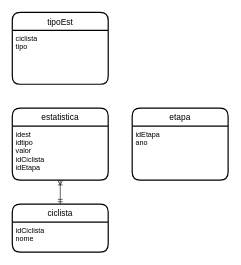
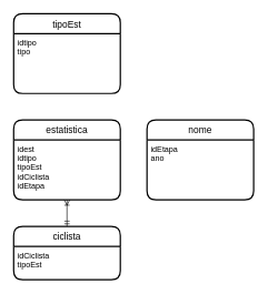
- <mxCell id="10" value="ciclista&#10;tipo" style="align=left;strokeColor=none;fillColor=none;spacingLeft=4;fontSize=12;verticalAlign=top;resizable=0;rotatable=0;part=1;" parent="9" vertex="1"><mxGeometry y="30" width="160" height="90" as="geometry" /></mxCell>
+ <mxCell id="10" value="idtipo&#10;tipo" style="align=left;strokeColor=none;fillColor=none;spacingLeft=4;fontSize=12;verticalAlign=top;resizable=0;rotatable=0;part=1;" parent="9" vertex="1"><mxGeometry y="30" width="160" height="90" as="geometry" /></mxCell>
- <mxCell id="7" value="etapa" style="swimlane;childLayout=stackLayout;horizontal=1;startSize=30;horizontalStack=0;rounded=1;fontSize=14;fontStyle=0;strokeWidth=2;resizeParent=0;resizeLast=1;shadow=0;dashed=0;align=center;" parent="1" vertex="1"><mxGeometry x="220" y="180" width="160" height="120" as="geometry" /></mxCell>
+ <mxCell id="7" value="nome" style="swimlane;childLayout=stackLayout;horizontal=1;startSize=30;horizontalStack=0;rounded=1;fontSize=14;fontStyle=0;strokeWidth=2;resizeParent=0;resizeLast=1;shadow=0;dashed=0;align=center;" parent="1" vertex="1"><mxGeometry x="220" y="180" width="160" height="120" as="geometry" /></mxCell>
- <mxCell id="3" value="idest&#10;idtipo&#10;valor&#10;idCiclista&#10;idEtapa" style="align=left;strokeColor=none;fillColor=none;spacingLeft=4;fontSize=12;verticalAlign=top;resizable=0;rotatable=0;part=1;" parent="2" vertex="1"><mxGeometry y="30" width="160" height="90" as="geometry" /></mxCell>
+ <mxCell id="3" value="idest&#10;idtipo&#10;tipoEst&#10;idCiclista&#10;idEtapa" style="align=left;strokeColor=none;fillColor=none;spacingLeft=4;fontSize=12;verticalAlign=top;resizable=0;rotatable=0;part=1;" parent="2" vertex="1"><mxGeometry y="30" width="160" height="90" as="geometry" /></mxCell>
- <mxCell id="6" value="idCiclista&#10;nome" style="align=left;strokeColor=none;fillColor=none;spacingLeft=4;fontSize=12;verticalAlign=top;resizable=0;rotatable=0;part=1;" parent="5" vertex="1"><mxGeometry y="30" width="160" height="50" as="geometry" /></mxCell>
+ <mxCell id="6" value="idCiclista&#10;tipoEst" style="align=left;strokeColor=none;fillColor=none;spacingLeft=4;fontSize=12;verticalAlign=top;resizable=0;rotatable=0;part=1;" parent="5" vertex="1"><mxGeometry y="30" width="160" height="50" as="geometry" /></mxCell>
